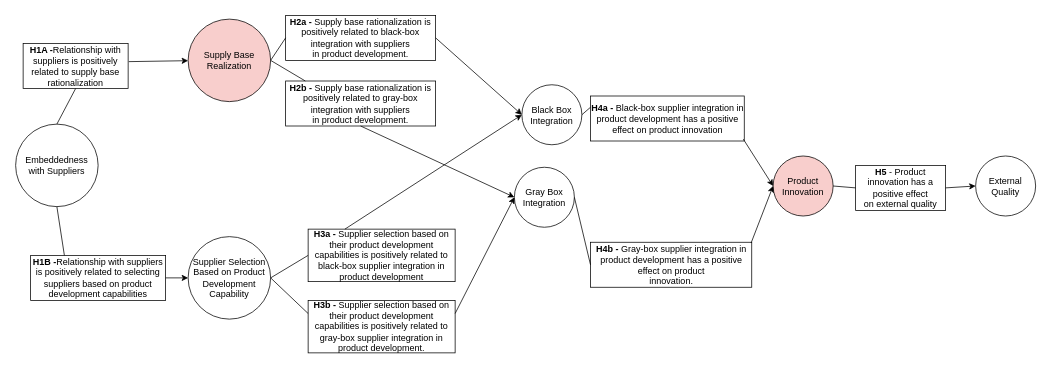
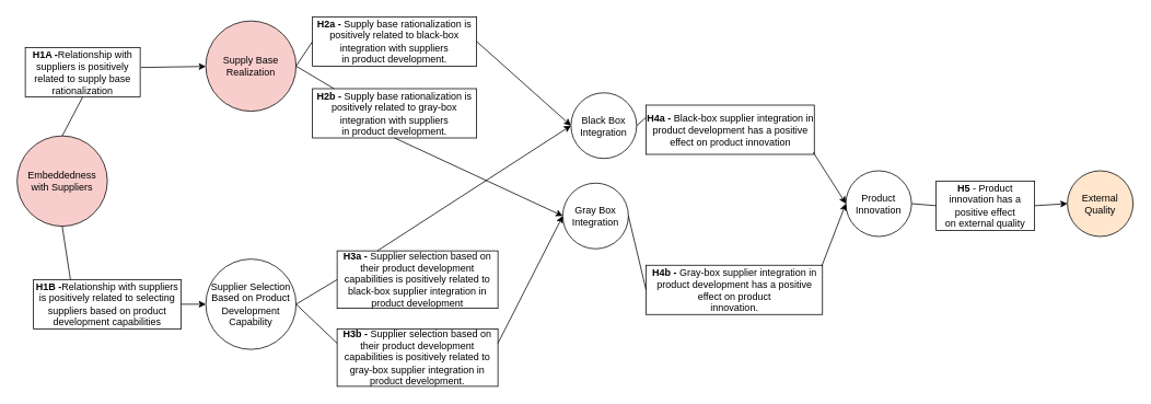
- <mxCell id="2" value="Embeddedness with Suppliers" style="ellipse;whiteSpace=wrap;html=1;aspect=fixed;" parent="1" vertex="1"><mxGeometry x="20" y="165" width="110" height="110" as="geometry" /></mxCell>
+ <mxCell id="2" value="Embeddedness with Suppliers" style="ellipse;whiteSpace=wrap;html=1;aspect=fixed;fillColor=#f8cecc;" parent="1" vertex="1"><mxGeometry x="20" y="165" width="110" height="110" as="geometry" /></mxCell>
- <mxCell id="7" value="Product Innovation" style="ellipse;whiteSpace=wrap;html=1;aspect=fixed;fillColor=#f8cecc;" parent="1" vertex="1"><mxGeometry x="1030" y="207.5" width="80" height="80" as="geometry" /></mxCell>
+ <mxCell id="7" value="Product Innovation" style="ellipse;whiteSpace=wrap;html=1;aspect=fixed;" parent="1" vertex="1"><mxGeometry x="1030" y="207.5" width="80" height="80" as="geometry" /></mxCell>
- <mxCell id="8" value="External Quality" style="ellipse;whiteSpace=wrap;html=1;aspect=fixed;" parent="1" vertex="1"><mxGeometry x="1300" y="207.5" width="80" height="80" as="geometry" /></mxCell>
+ <mxCell id="8" value="External Quality" style="ellipse;whiteSpace=wrap;html=1;aspect=fixed;fillColor=#ffe6cc;" parent="1" vertex="1"><mxGeometry x="1300" y="207.5" width="80" height="80" as="geometry" /></mxCell>
